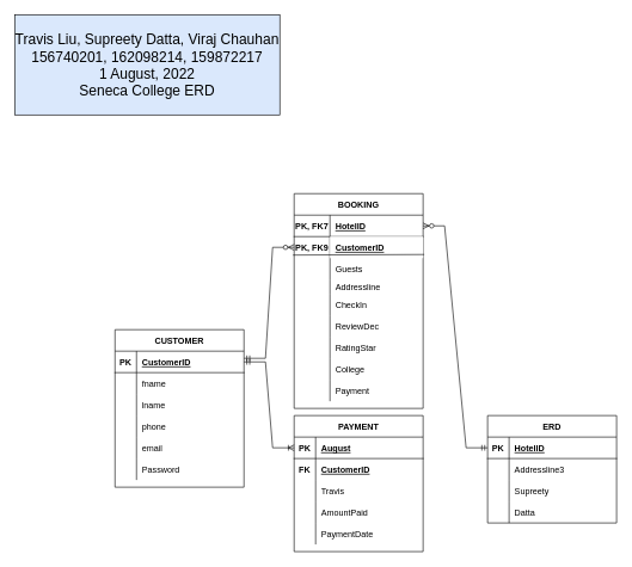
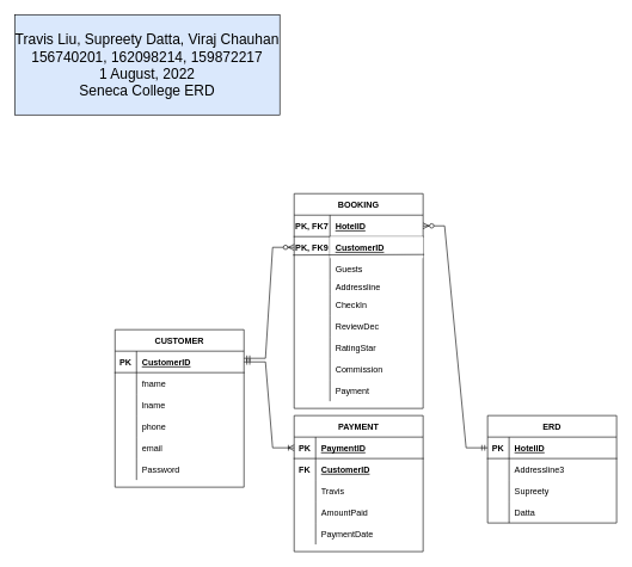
- <mxCell id="45" value="College" style="shape=partialRectangle;connectable=0;fillColor=none;top=0;left=0;bottom=0;right=0;align=left;spacingLeft=6;overflow=hidden;" parent="43" vertex="1"><mxGeometry x="50" width="130" height="30" as="geometry"><mxRectangle width="130" height="30" as="alternateBounds" /></mxGeometry></mxCell>
+ <mxCell id="45" value="Commission" style="shape=partialRectangle;connectable=0;fillColor=none;top=0;left=0;bottom=0;right=0;align=left;spacingLeft=6;overflow=hidden;" parent="43" vertex="1"><mxGeometry x="50" width="130" height="30" as="geometry"><mxRectangle width="130" height="30" as="alternateBounds" /></mxGeometry></mxCell>
- <mxCell id="70" value="August" style="shape=partialRectangle;connectable=0;fillColor=none;top=0;left=0;bottom=0;right=0;align=left;spacingLeft=6;fontStyle=5;overflow=hidden;" parent="68" vertex="1"><mxGeometry x="30" width="150" height="30" as="geometry"><mxRectangle width="150" height="30" as="alternateBounds" /></mxGeometry></mxCell>
+ <mxCell id="70" value="PaymentID" style="shape=partialRectangle;connectable=0;fillColor=none;top=0;left=0;bottom=0;right=0;align=left;spacingLeft=6;fontStyle=5;overflow=hidden;" parent="68" vertex="1"><mxGeometry x="30" width="150" height="30" as="geometry"><mxRectangle width="150" height="30" as="alternateBounds" /></mxGeometry></mxCell>
